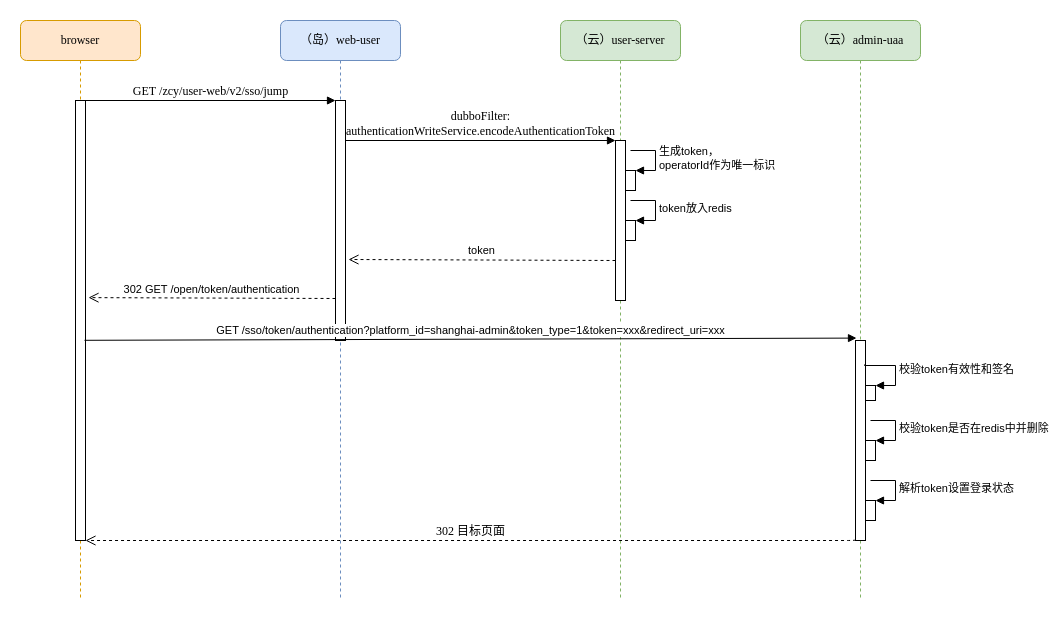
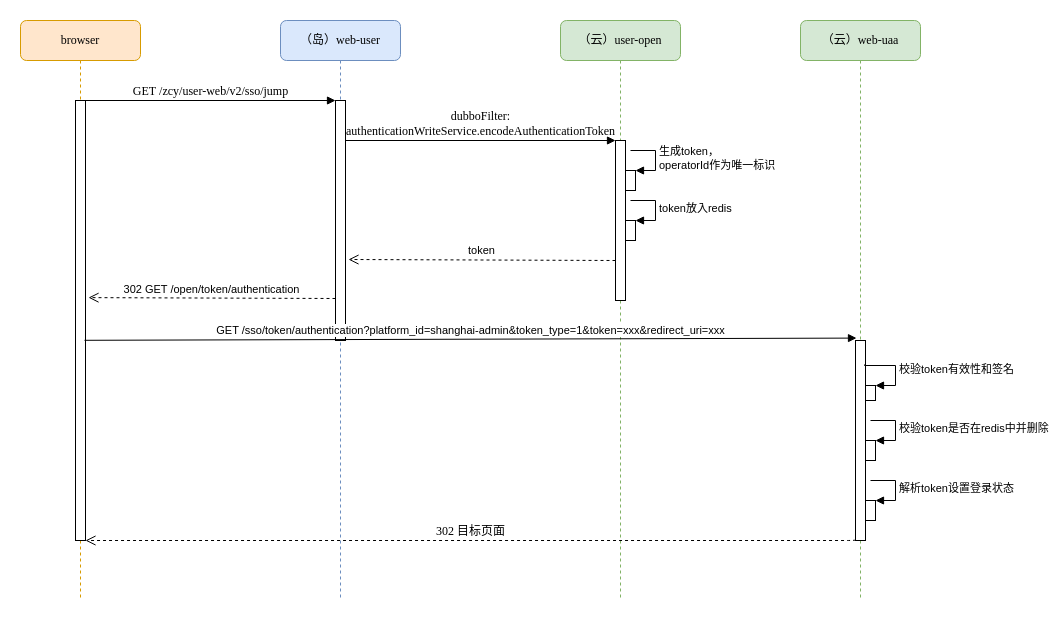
- <mxCell id="4" value="（云）user-server" style="shape=umlLifeline;perimeter=lifelinePerimeter;whiteSpace=wrap;html=1;container=1;collapsible=0;recursiveResize=0;outlineConnect=0;rounded=1;shadow=0;comic=0;labelBackgroundColor=none;strokeWidth=1;fontFamily=Verdana;fontSize=12;align=center;fillColor=#d5e8d4;strokeColor=#82b366;" parent="1" vertex="1"><mxGeometry x="560" y="20" width="120" height="580" as="geometry" /></mxCell>
+ <mxCell id="4" value="（云）user-open" style="shape=umlLifeline;perimeter=lifelinePerimeter;whiteSpace=wrap;html=1;container=1;collapsible=0;recursiveResize=0;outlineConnect=0;rounded=1;shadow=0;comic=0;labelBackgroundColor=none;strokeWidth=1;fontFamily=Verdana;fontSize=12;align=center;fillColor=#d5e8d4;strokeColor=#82b366;" parent="1" vertex="1"><mxGeometry x="560" y="20" width="120" height="580" as="geometry" /></mxCell>
- <mxCell id="10" value="（云）admin-uaa" style="shape=umlLifeline;perimeter=lifelinePerimeter;whiteSpace=wrap;html=1;container=1;collapsible=0;recursiveResize=0;outlineConnect=0;rounded=1;shadow=0;comic=0;labelBackgroundColor=none;strokeWidth=1;fontFamily=Verdana;fontSize=12;align=center;fillColor=#d5e8d4;strokeColor=#82b366;" parent="1" vertex="1"><mxGeometry x="800" y="20" width="120" height="580" as="geometry" /></mxCell>
+ <mxCell id="10" value="（云）web-uaa" style="shape=umlLifeline;perimeter=lifelinePerimeter;whiteSpace=wrap;html=1;container=1;collapsible=0;recursiveResize=0;outlineConnect=0;rounded=1;shadow=0;comic=0;labelBackgroundColor=none;strokeWidth=1;fontFamily=Verdana;fontSize=12;align=center;fillColor=#d5e8d4;strokeColor=#82b366;" parent="1" vertex="1"><mxGeometry x="800" y="20" width="120" height="580" as="geometry" /></mxCell>
